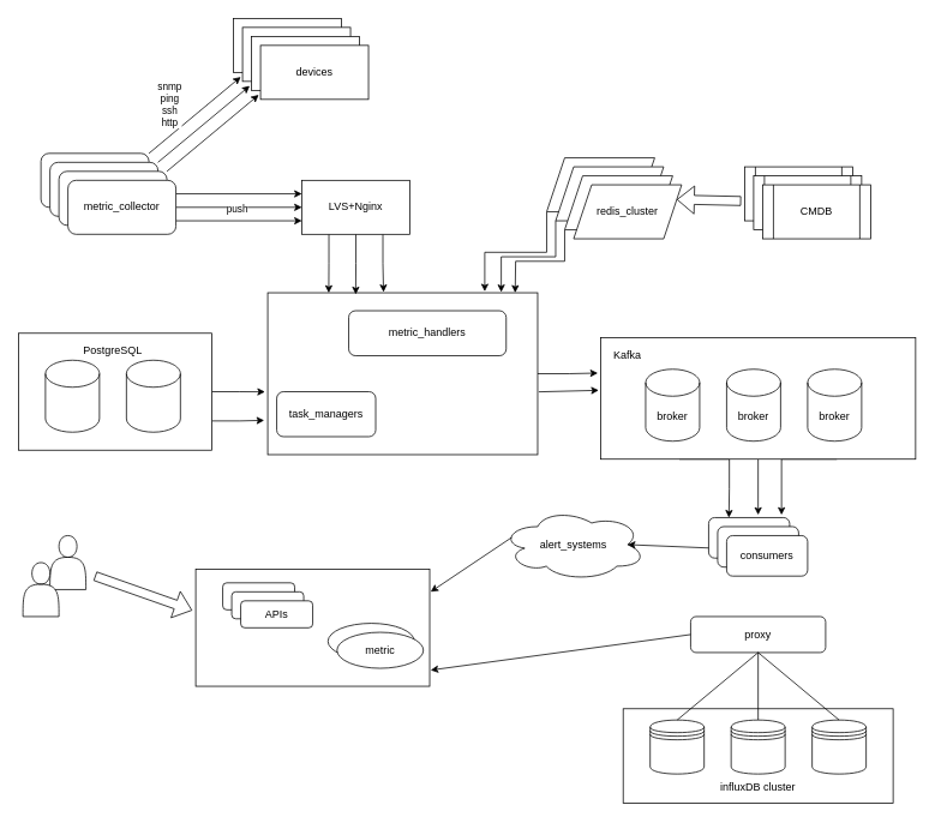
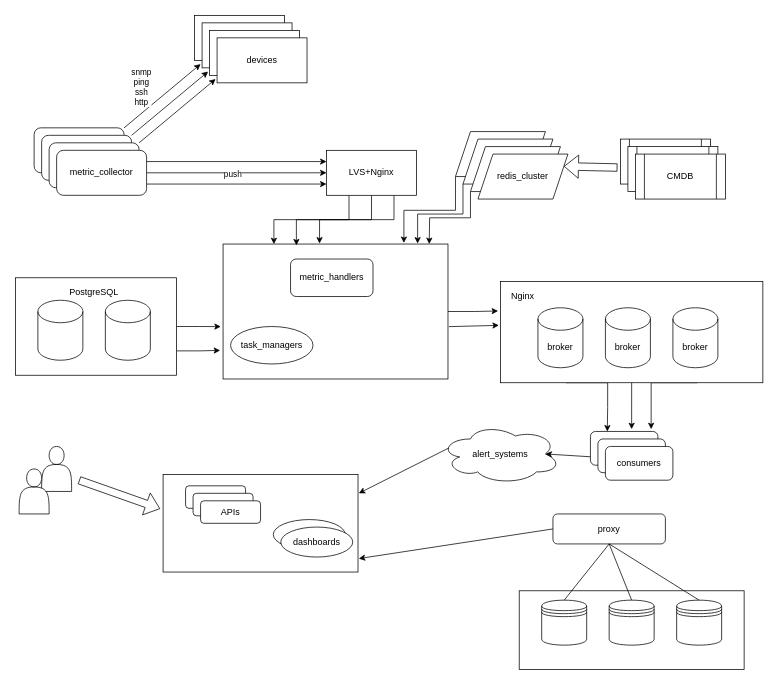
- <mxCell id="16" value="LVS+Nginx" style="rounded=0;whiteSpace=wrap;html=1;" vertex="1" parent="1"><mxGeometry x="335" y="200" width="120" height="60" as="geometry" /></mxCell>
+ <mxCell id="16" value="LVS+Nginx" style="rounded=0;whiteSpace=wrap;html=1;" vertex="1" parent="1"><mxGeometry x="435" y="200" width="120" height="60" as="geometry" /></mxCell>
- <mxCell id="74" value="metric_handlers" style="rounded=1;whiteSpace=wrap;html=1;" vertex="1" parent="1"><mxGeometry x="387" y="345" width="175" height="50" as="geometry" /></mxCell>
+ <mxCell id="74" value="metric_handlers" style="rounded=1;whiteSpace=wrap;html=1;" vertex="1" parent="1"><mxGeometry x="387" y="345" width="110" height="50" as="geometry" /></mxCell>
- <mxCell id="36" value="Kafka" style="text;html=1;strokeColor=none;fillColor=none;align=center;verticalAlign=middle;whiteSpace=wrap;rounded=0;" vertex="1" parent="1"><mxGeometry x="667" y="380" width="60" height="30" as="geometry" /></mxCell>
+ <mxCell id="36" value="Nginx" style="text;html=1;strokeColor=none;fillColor=none;align=center;verticalAlign=middle;whiteSpace=wrap;rounded=0;" vertex="1" parent="1"><mxGeometry x="667" y="380" width="60" height="30" as="geometry" /></mxCell>
- <mxCell id="32" value="task_managers" style="rounded=1;whiteSpace=wrap;html=1;" vertex="1" parent="1"><mxGeometry x="307" y="435" width="110" height="50" as="geometry" /></mxCell>
+ <mxCell id="32" value="task_managers" style="ellipse;whiteSpace=wrap;html=1;" vertex="1" parent="1"><mxGeometry x="307" y="435" width="110" height="50" as="geometry" /></mxCell>
- <mxCell id="52" value="alert_systems" style="ellipse;shape=cloud;whiteSpace=wrap;html=1;rounded=1;" vertex="1" parent="1"><mxGeometry x="557" y="565" width="160" height="80" as="geometry" /></mxCell>
+ <mxCell id="52" value="alert_systems" style="ellipse;shape=cloud;whiteSpace=wrap;html=1;rounded=1;" vertex="1" parent="1"><mxGeometry x="587" y="565" width="160" height="80" as="geometry" /></mxCell>
- <mxCell id="47" value="proxy" style="rounded=1;whiteSpace=wrap;html=1;" vertex="1" parent="1"><mxGeometry x="767" y="685" width="150" height="40" as="geometry" /></mxCell>
+ <mxCell id="47" value="proxy" style="rounded=1;whiteSpace=wrap;html=1;" vertex="1" parent="1"><mxGeometry x="737" y="685" width="150" height="40" as="geometry" /></mxCell>
- <mxCell id="59" value="metric" style="ellipse;whiteSpace=wrap;html=1;" vertex="1" parent="1"><mxGeometry x="374" y="702.5" width="96" height="40" as="geometry" /></mxCell>
+ <mxCell id="59" value="dashboards" style="ellipse;whiteSpace=wrap;html=1;" vertex="1" parent="1"><mxGeometry x="374" y="702.5" width="96" height="40" as="geometry" /></mxCell>
- <mxCell id="51" value="influxDB cluster" style="text;html=1;strokeColor=none;fillColor=none;align=center;verticalAlign=middle;whiteSpace=wrap;rounded=0;" vertex="1" parent="1"><mxGeometry x="782" y="860" width="120" height="30" as="geometry" /></mxCell>
